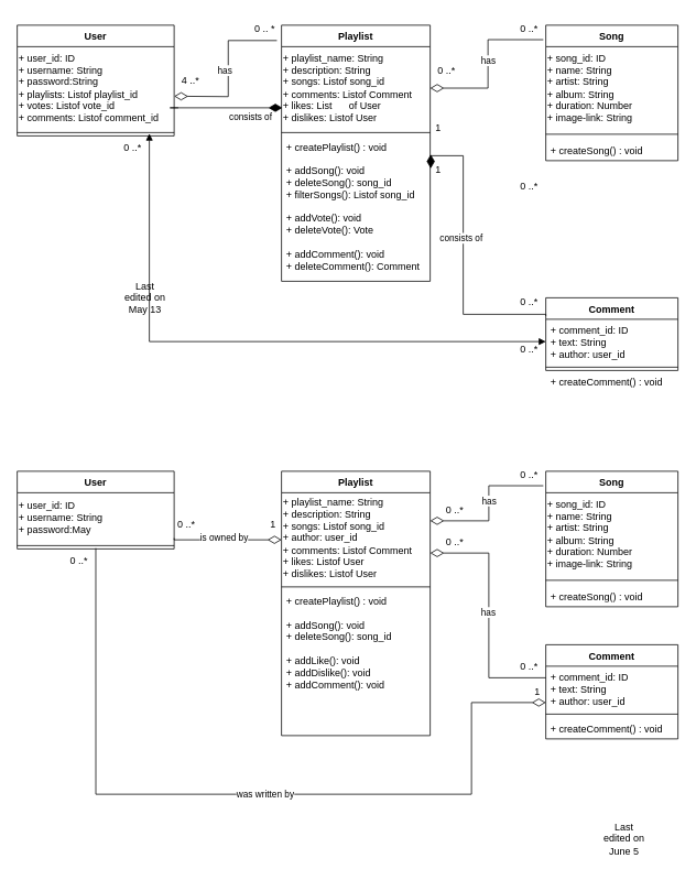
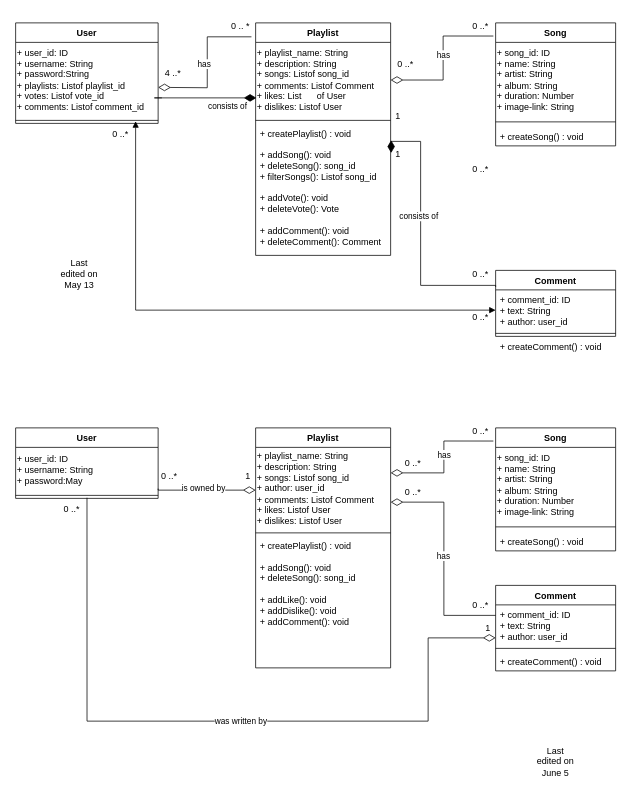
- <mxCell id="59" value="Last edited on May 13" style="text;strokeColor=none;align=center;fillColor=none;html=1;verticalAlign=middle;whiteSpace=wrap;rounded=0;" vertex="1" parent="1"><mxGeometry x="145" y="345" width="60" height="30" as="geometry" /></mxCell>
+ <mxCell id="59" value="Last edited on May 13" style="text;strokeColor=none;align=center;fillColor=none;html=1;verticalAlign=middle;whiteSpace=wrap;rounded=0;" vertex="1" parent="1"><mxGeometry x="75" y="350" width="60" height="30" as="geometry" /></mxCell>
- <mxCell id="60" value="Last edited on June 5" style="text;strokeColor=none;align=center;fillColor=none;html=1;verticalAlign=middle;whiteSpace=wrap;rounded=0;" vertex="1" parent="1"><mxGeometry x="725" y="1000" width="60" height="30" as="geometry" /></mxCell>
+ <mxCell id="60" value="Last edited on June 5" style="text;strokeColor=none;align=center;fillColor=none;html=1;verticalAlign=middle;whiteSpace=wrap;rounded=0;" vertex="1" parent="1"><mxGeometry x="710" y="1000" width="60" height="30" as="geometry" /></mxCell>
